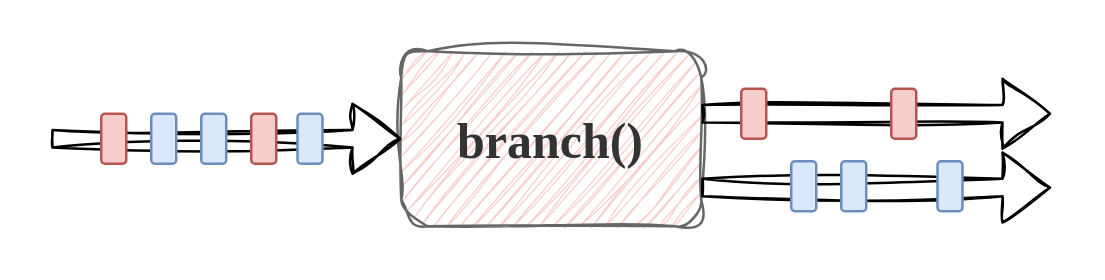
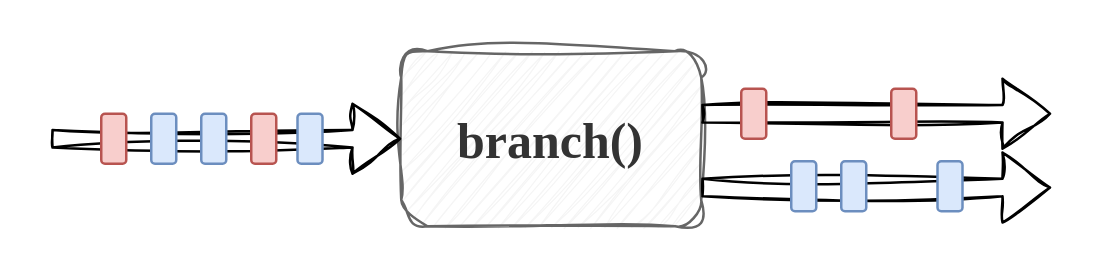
- <mxCell id="2" value="branch()" style="rounded=1;whiteSpace=wrap;html=1;sketch=1;hachureGap=4;jiggle=2;curveFitting=1;fontFamily=Architects Daughter;fontSource=https%3A%2F%2Ffonts.googleapis.com%2Fcss%3Ffamily%3DArchitects%2BDaughter;fontSize=20;fillColor=#f8cecc;strokeColor=#666666;fontStyle=1;fontColor=#333333;" vertex="1" parent="1"><mxGeometry x="160" y="20" width="120" height="70" as="geometry" /></mxCell>
+ <mxCell id="2" value="branch()" style="rounded=1;whiteSpace=wrap;html=1;sketch=1;hachureGap=4;jiggle=2;curveFitting=1;fontFamily=Architects Daughter;fontSource=https%3A%2F%2Ffonts.googleapis.com%2Fcss%3Ffamily%3DArchitects%2BDaughter;fontSize=20;fillColor=#f5f5f5;strokeColor=#666666;fontStyle=1;fontColor=#333333;" vertex="1" parent="1"><mxGeometry x="160" y="20" width="120" height="70" as="geometry" /></mxCell>
